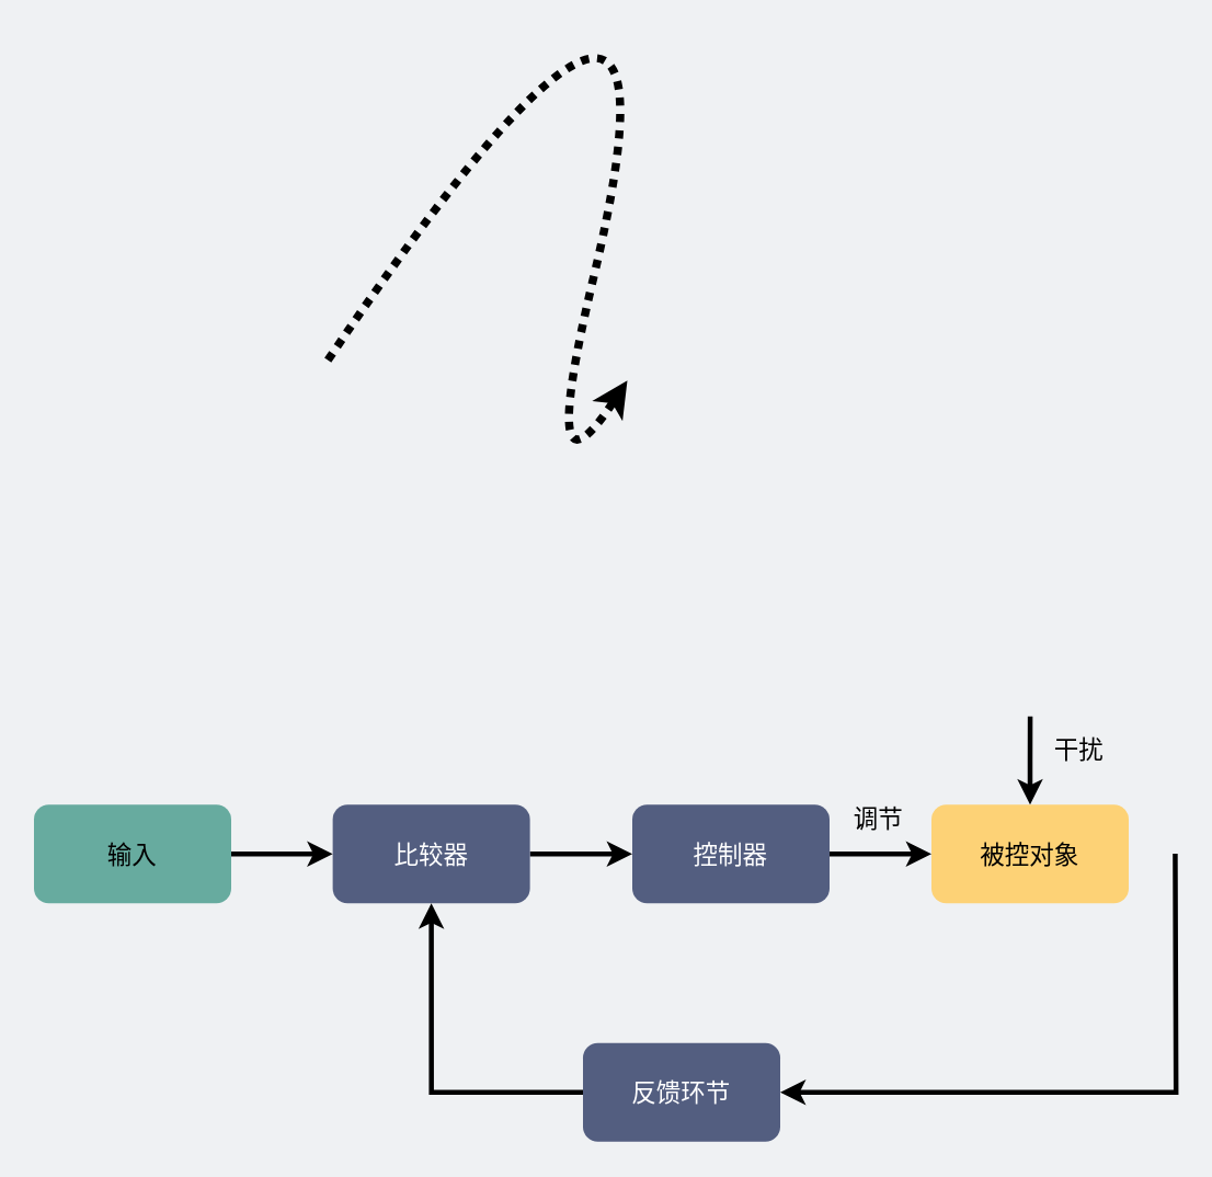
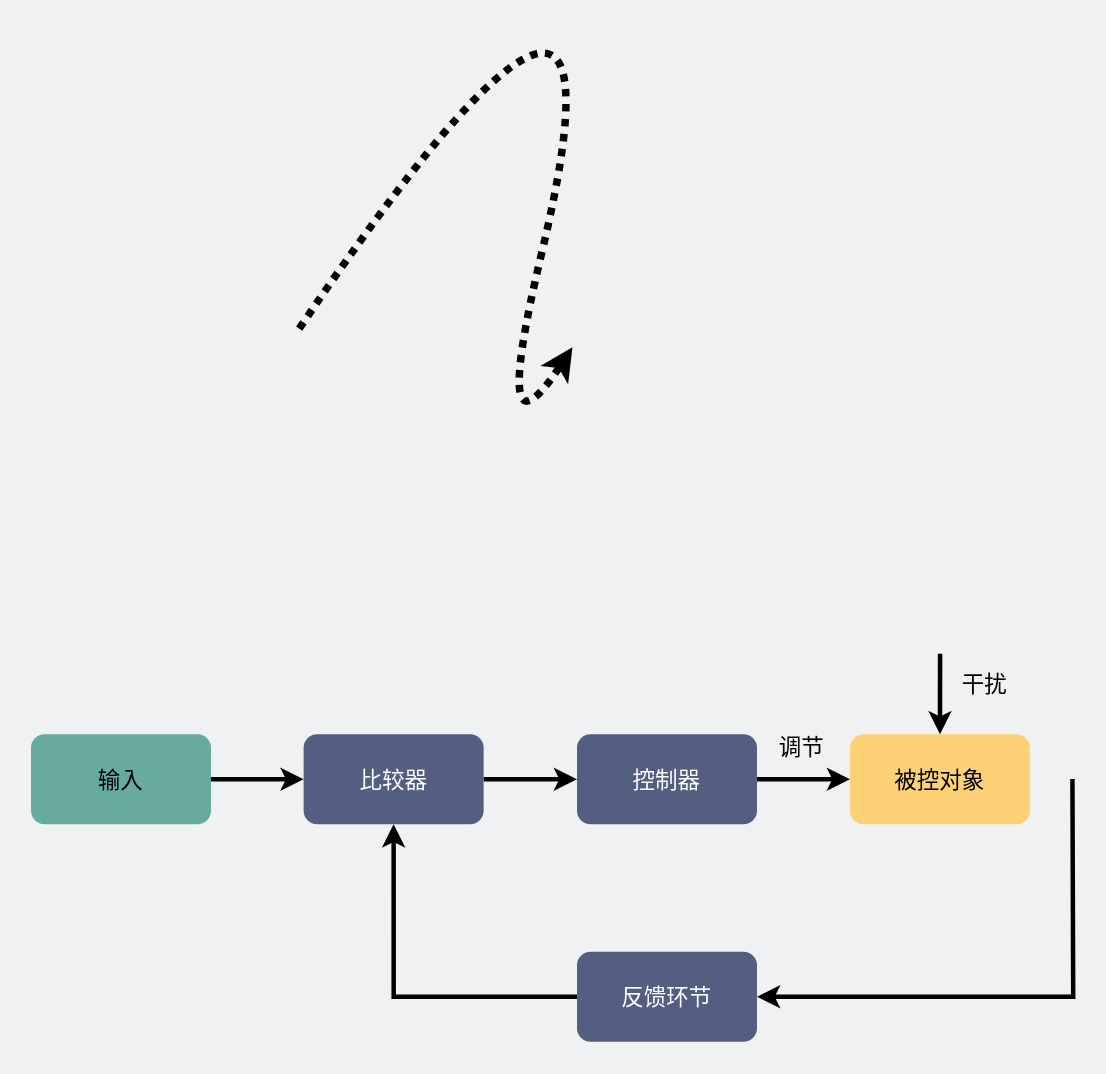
- <mxCell id="13" value="反馈环节" style="rounded=1;whiteSpace=wrap;html=1;fillColor=#535E80;fontSize=15;strokeColor=none;fontColor=#FFFFFF;" vertex="1" parent="1"><mxGeometry x="354" y="634" width="120" height="60" as="geometry" /></mxCell>
+ <mxCell id="13" value="反馈环节" style="rounded=1;whiteSpace=wrap;html=1;fillColor=#535E80;fontSize=15;strokeColor=none;fontColor=#FFFFFF;" vertex="1" parent="1"><mxGeometry x="384" y="634" width="120" height="60" as="geometry" /></mxCell>
